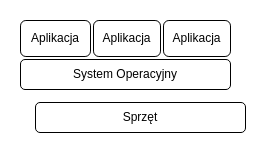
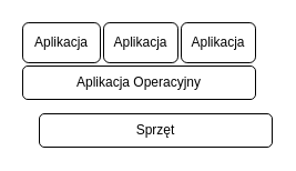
- <mxCell id="4" value="System Operacyjny" style="rounded=1;whiteSpace=wrap;html=1;fillColor=none;" vertex="1" parent="1"><mxGeometry x="20" y="59" width="210" height="30" as="geometry" /></mxCell>
+ <mxCell id="4" value="Aplikacja Operacyjny" style="rounded=1;whiteSpace=wrap;html=1;fillColor=none;" vertex="1" parent="1"><mxGeometry x="20" y="59" width="210" height="30" as="geometry" /></mxCell>
